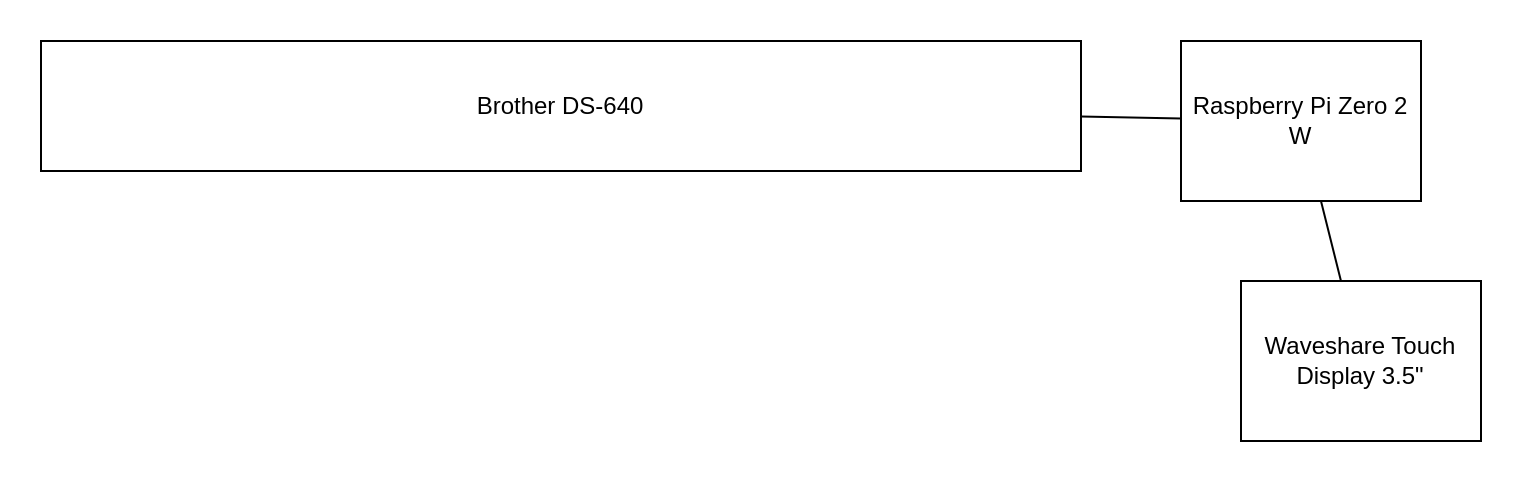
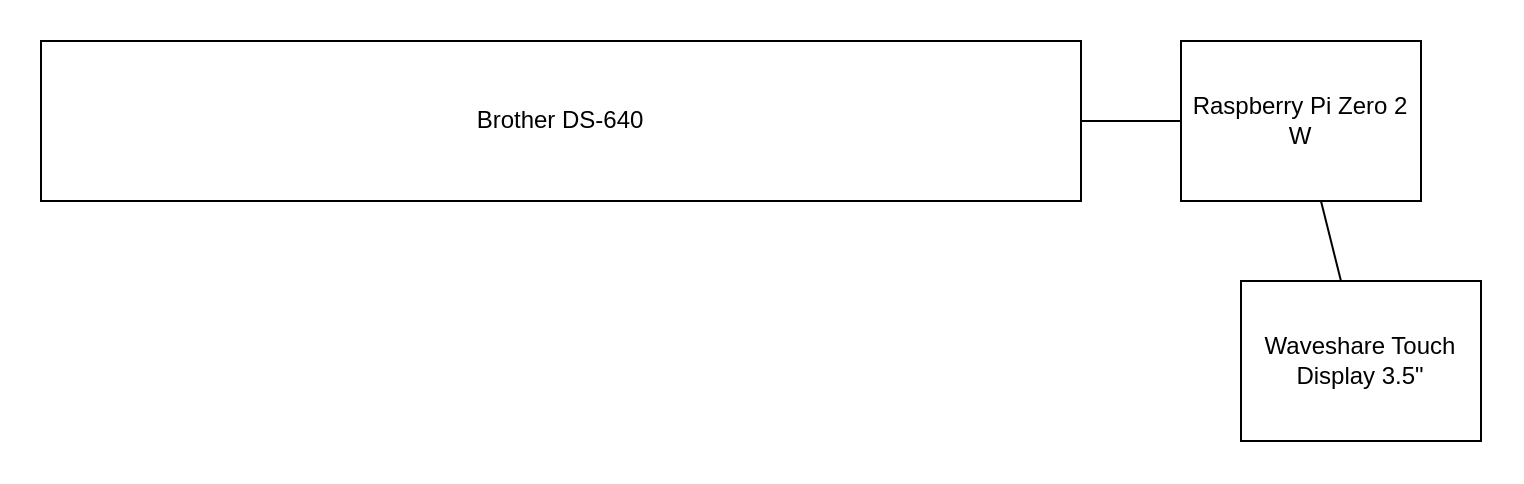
- <mxCell id="2" value="Brother DS-640" style="rounded=0;whiteSpace=wrap;html=1;" vertex="1" parent="1"><mxGeometry x="20" y="20" width="520" height="65" as="geometry" /></mxCell>
+ <mxCell id="2" value="Brother DS-640" style="rounded=0;whiteSpace=wrap;html=1;" vertex="1" parent="1"><mxGeometry x="20" y="20" width="520" height="80" as="geometry" /></mxCell>
